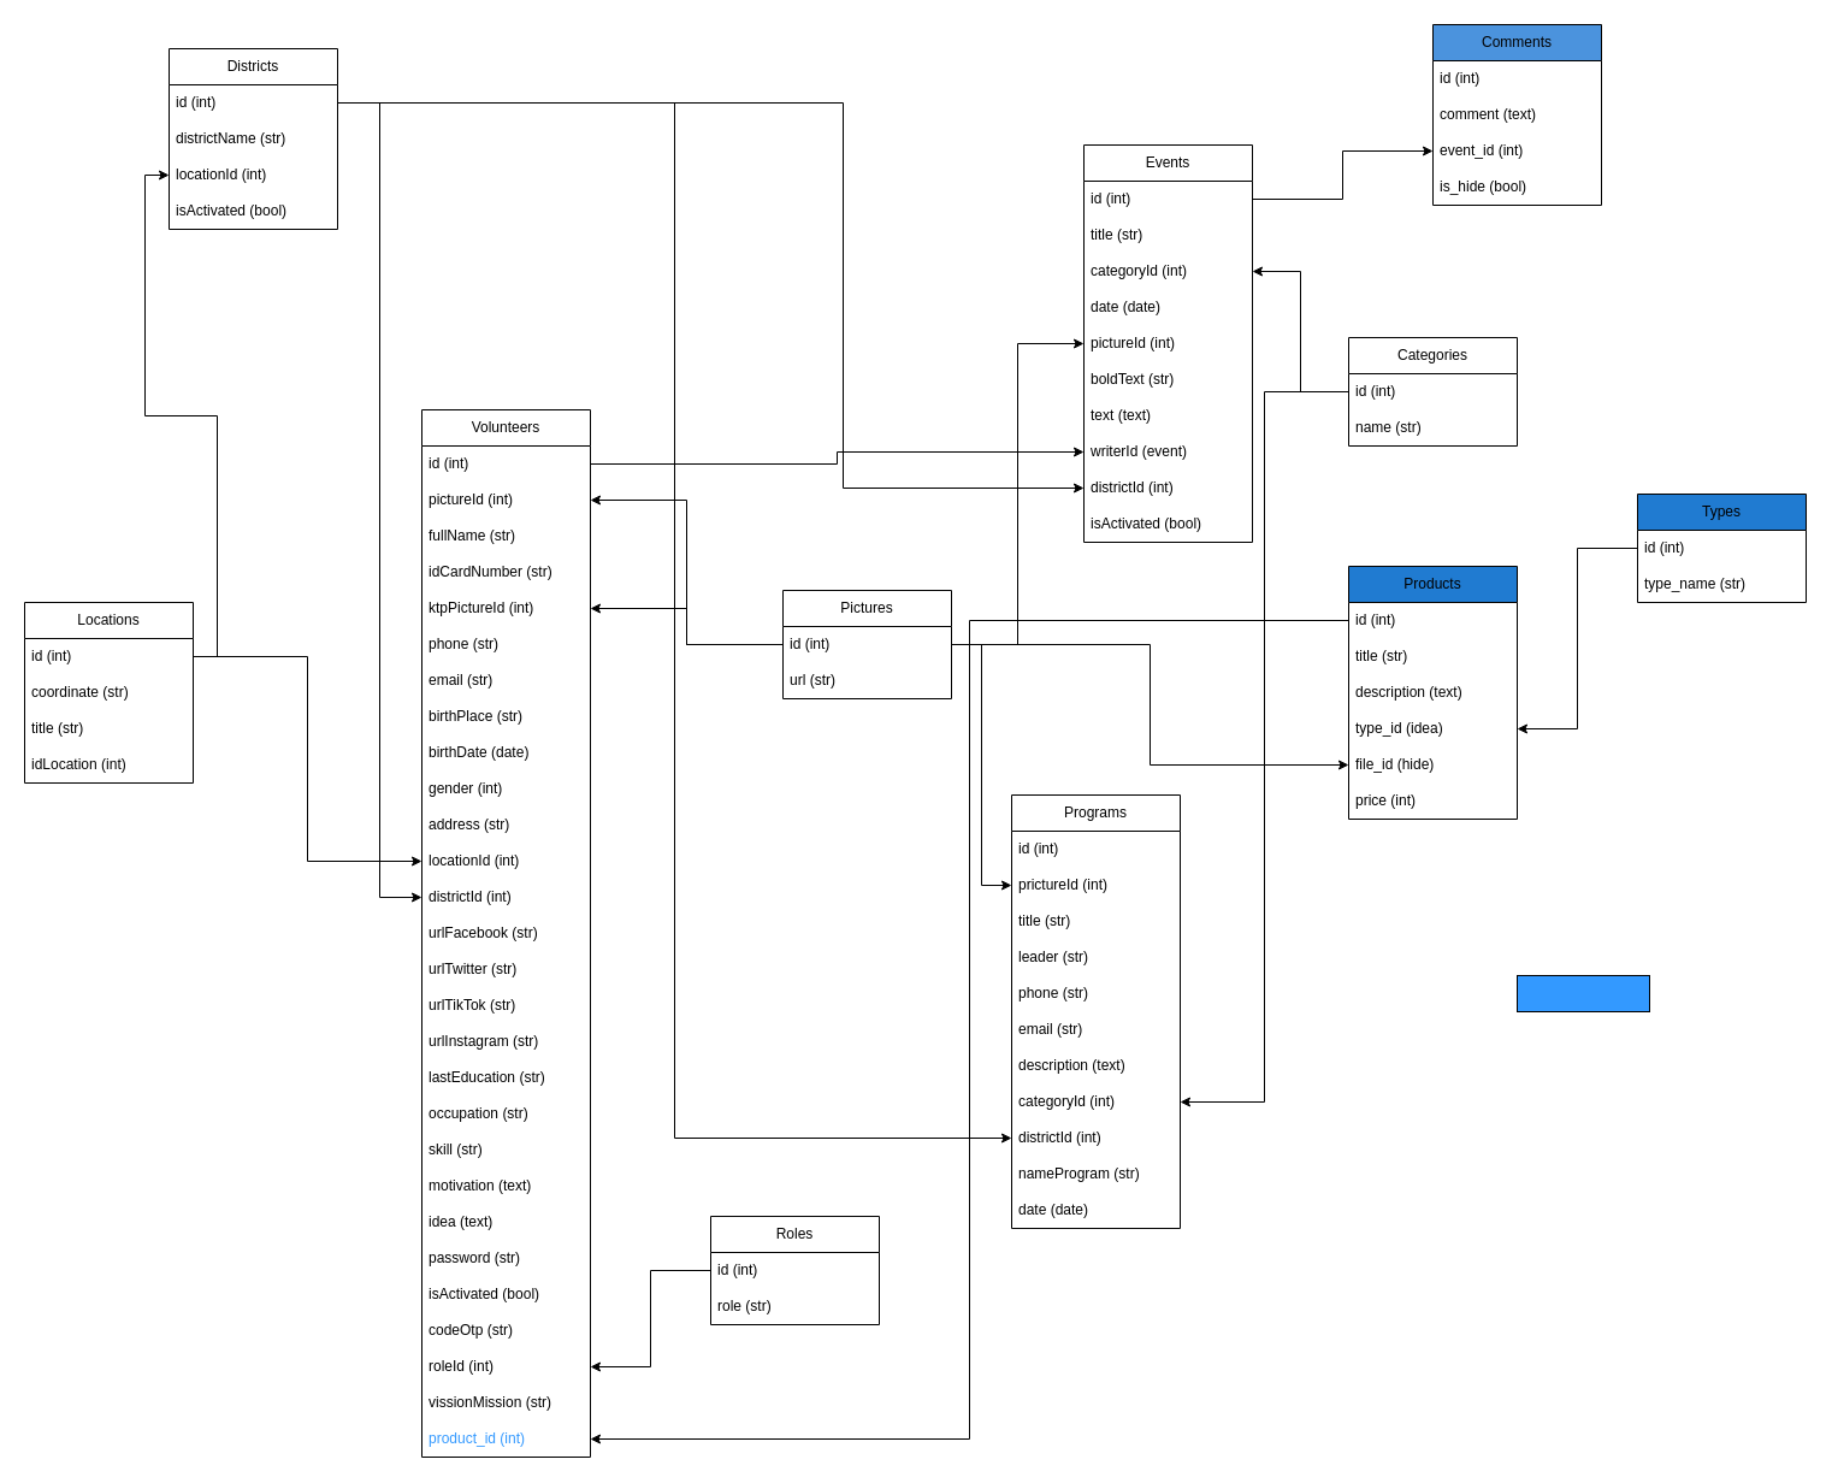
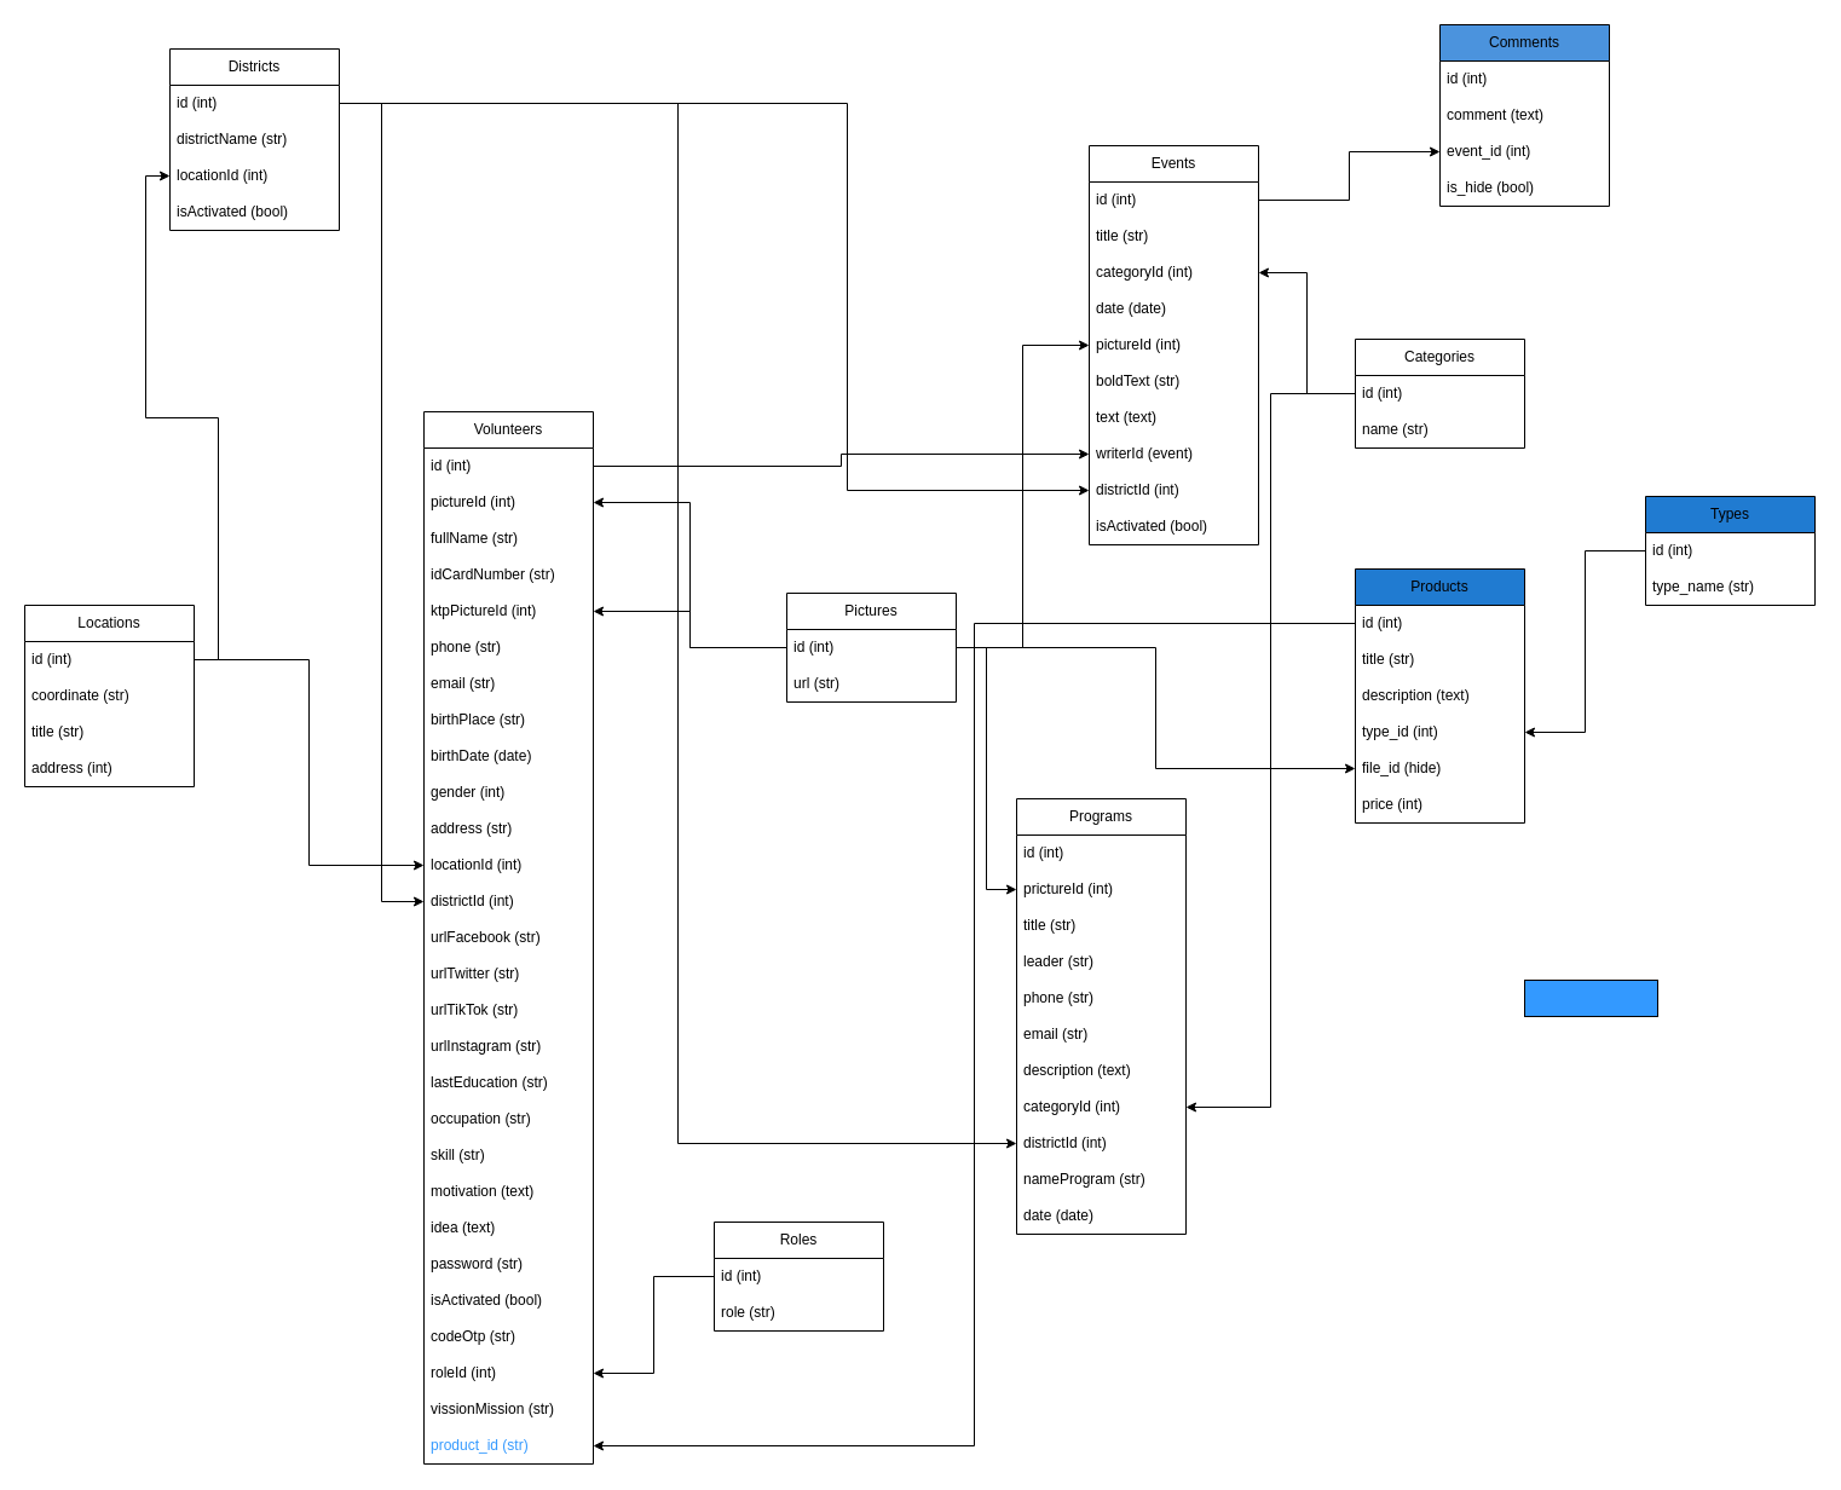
- <mxCell id="90" value="type_id (idea)" style="text;strokeColor=none;fillColor=none;align=left;verticalAlign=middle;spacingLeft=4;spacingRight=4;overflow=hidden;points=[[0,0.5],[1,0.5]];portConstraint=eastwest;rotatable=0;whiteSpace=wrap;html=1;" parent="86" vertex="1"><mxGeometry y="120" width="140" height="30" as="geometry" /></mxCell>
+ <mxCell id="90" value="type_id (int)" style="text;strokeColor=none;fillColor=none;align=left;verticalAlign=middle;spacingLeft=4;spacingRight=4;overflow=hidden;points=[[0,0.5],[1,0.5]];portConstraint=eastwest;rotatable=0;whiteSpace=wrap;html=1;" parent="86" vertex="1"><mxGeometry y="120" width="140" height="30" as="geometry" /></mxCell>
- <mxCell id="40" value="idLocation (int)" style="text;strokeColor=none;fillColor=none;align=left;verticalAlign=middle;spacingLeft=4;spacingRight=4;overflow=hidden;points=[[0,0.5],[1,0.5]];portConstraint=eastwest;rotatable=0;whiteSpace=wrap;html=1;" parent="36" vertex="1"><mxGeometry y="120" width="140" height="30" as="geometry" /></mxCell>
+ <mxCell id="40" value="address (int)" style="text;strokeColor=none;fillColor=none;align=left;verticalAlign=middle;spacingLeft=4;spacingRight=4;overflow=hidden;points=[[0,0.5],[1,0.5]];portConstraint=eastwest;rotatable=0;whiteSpace=wrap;html=1;" parent="36" vertex="1"><mxGeometry y="120" width="140" height="30" as="geometry" /></mxCell>
- <mxCell id="30" value="&lt;font color=&quot;#3399ff&quot;&gt;product_id (int)&lt;/font&gt;" style="text;strokeColor=none;fillColor=none;align=left;verticalAlign=middle;spacingLeft=4;spacingRight=4;overflow=hidden;points=[[0,0.5],[1,0.5]];portConstraint=eastwest;rotatable=0;whiteSpace=wrap;html=1;" parent="2" vertex="1"><mxGeometry y="840" width="140" height="30" as="geometry" /></mxCell>
+ <mxCell id="30" value="&lt;font color=&quot;#3399ff&quot;&gt;product_id (str)&lt;/font&gt;" style="text;strokeColor=none;fillColor=none;align=left;verticalAlign=middle;spacingLeft=4;spacingRight=4;overflow=hidden;points=[[0,0.5],[1,0.5]];portConstraint=eastwest;rotatable=0;whiteSpace=wrap;html=1;" parent="2" vertex="1"><mxGeometry y="840" width="140" height="30" as="geometry" /></mxCell>
